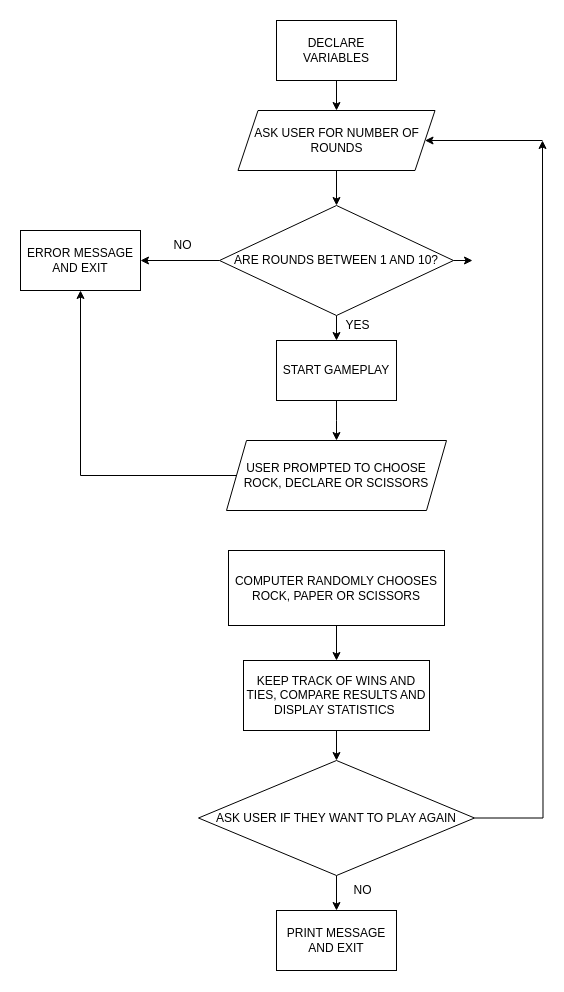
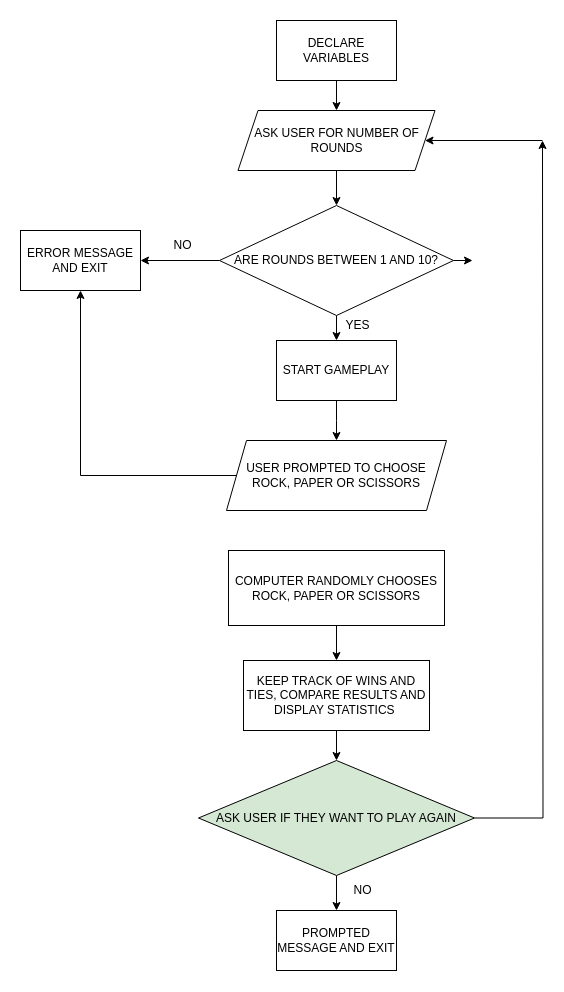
- <mxCell id="16" value="USER PROMPTED TO CHOOSE ROCK, DECLARE OR SCISSORS" style="shape=parallelogram;perimeter=parallelogramPerimeter;whiteSpace=wrap;html=1;fixedSize=1;" vertex="1" parent="1"><mxGeometry x="226" y="440" width="220" height="70" as="geometry" /></mxCell>
+ <mxCell id="16" value="USER PROMPTED TO CHOOSE ROCK, PAPER OR SCISSORS" style="shape=parallelogram;perimeter=parallelogramPerimeter;whiteSpace=wrap;html=1;fixedSize=1;" vertex="1" parent="1"><mxGeometry x="226" y="440" width="220" height="70" as="geometry" /></mxCell>
- <mxCell id="23" value="ASK USER IF THEY WANT TO PLAY AGAIN" style="rhombus;whiteSpace=wrap;html=1;" vertex="1" parent="1"><mxGeometry x="198" y="760" width="276" height="115" as="geometry" /></mxCell>
+ <mxCell id="23" value="ASK USER IF THEY WANT TO PLAY AGAIN" style="rhombus;whiteSpace=wrap;html=1;fillColor=#d5e8d4;" vertex="1" parent="1"><mxGeometry x="198" y="760" width="276" height="115" as="geometry" /></mxCell>
- <mxCell id="24" value="PRINT MESSAGE AND EXIT" style="whiteSpace=wrap;html=1;" vertex="1" parent="1"><mxGeometry x="276" y="910" width="120" height="60" as="geometry" /></mxCell>
+ <mxCell id="24" value="PROMPTED MESSAGE AND EXIT" style="whiteSpace=wrap;html=1;" vertex="1" parent="1"><mxGeometry x="276" y="910" width="120" height="60" as="geometry" /></mxCell>
